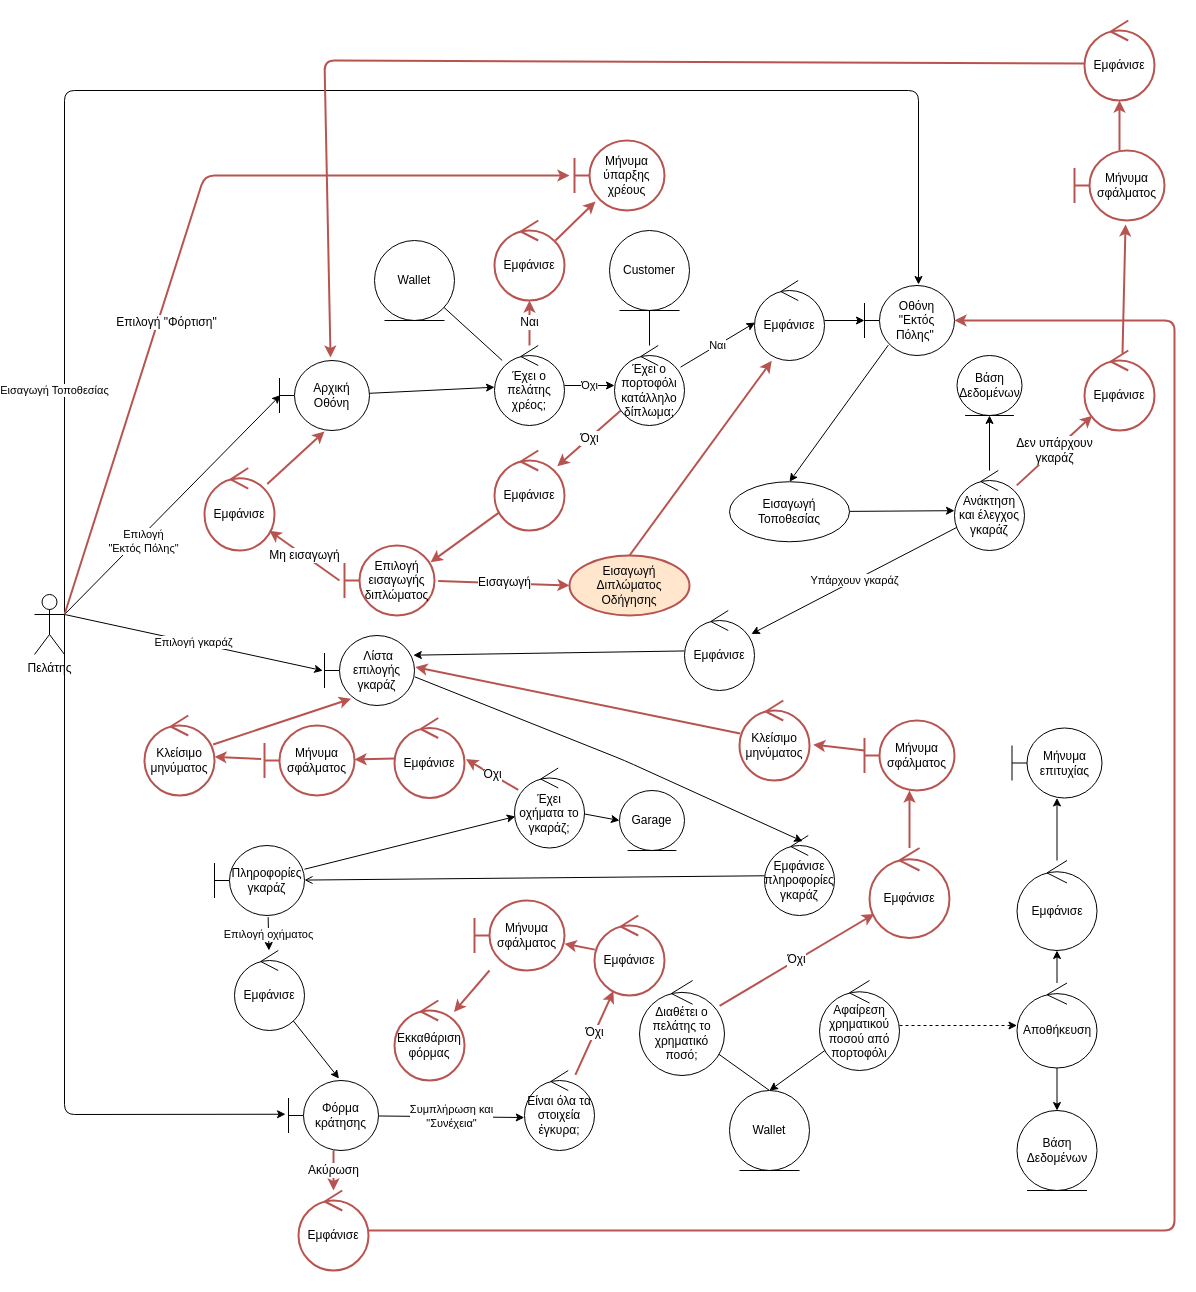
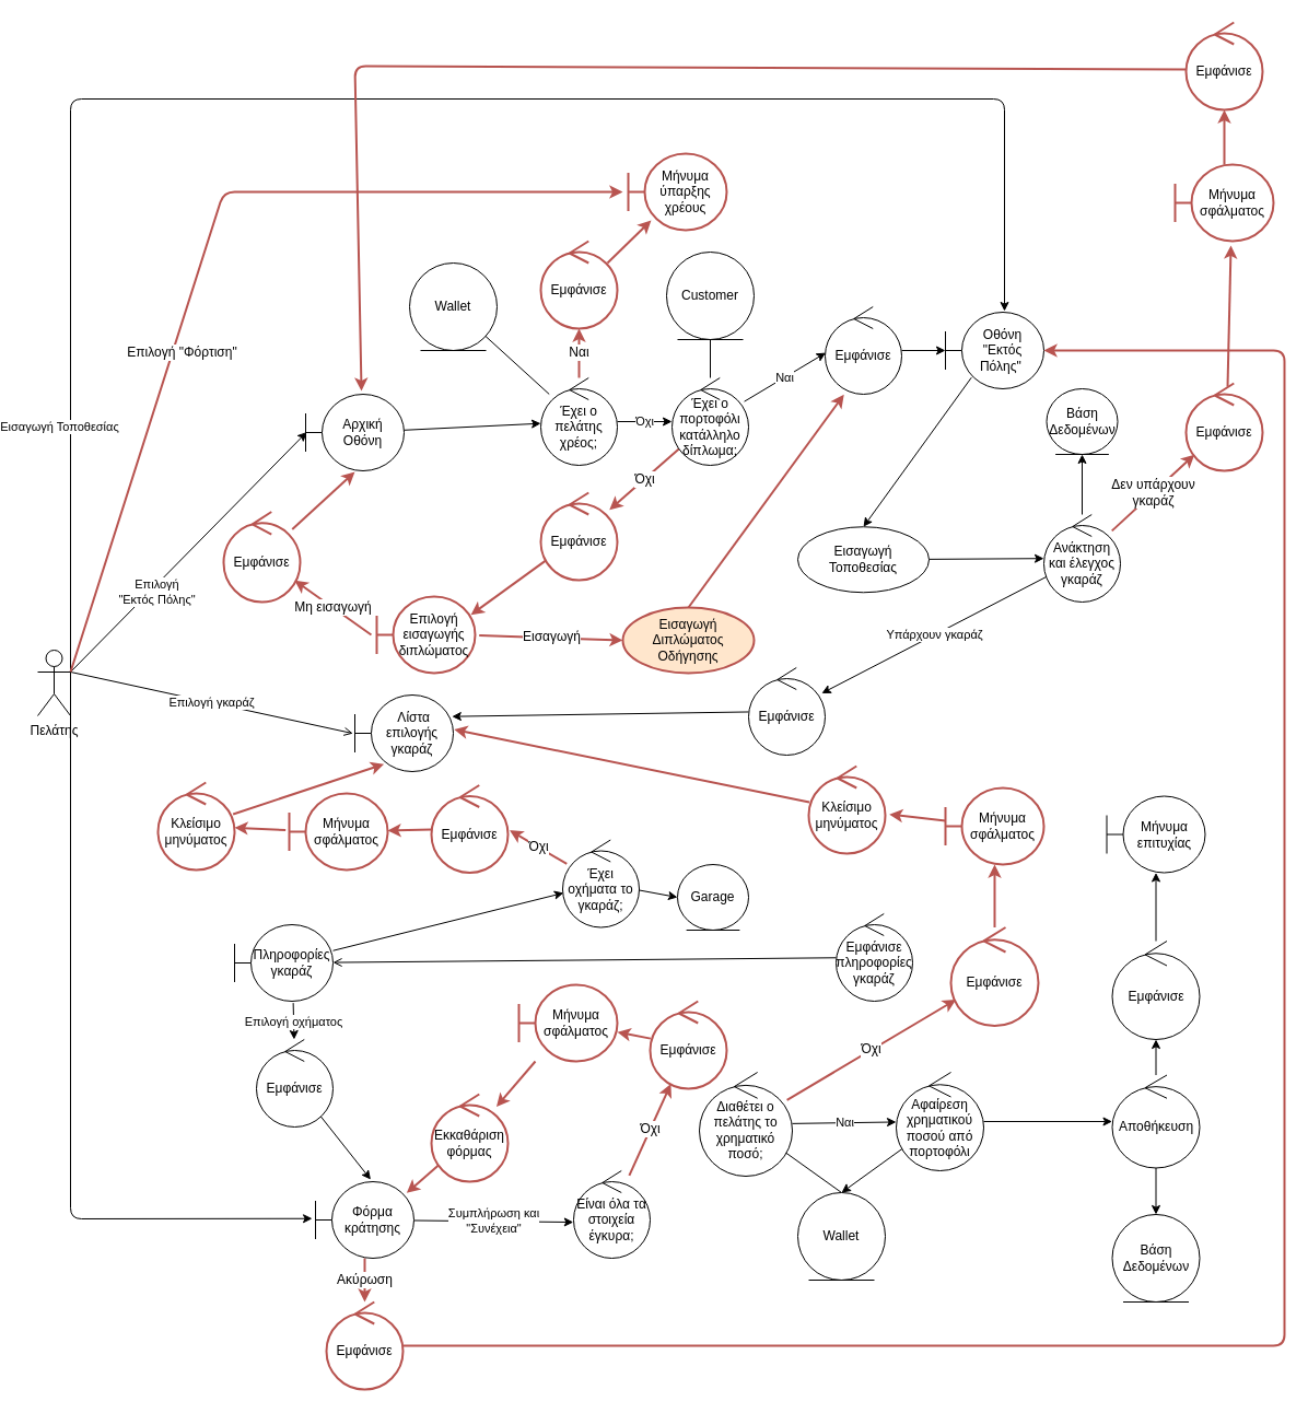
- <mxCell id="3" value="Επιλογή γκαράζ" style="edgeStyle=none;html=1;exitX=1;exitY=0.333;exitDx=0;exitDy=0;exitPerimeter=0;entryX=-0.019;entryY=0.502;entryDx=0;entryDy=0;entryPerimeter=0;" parent="1" source="7" target="30" edge="1"><mxGeometry relative="1" as="geometry"><Array as="points" /></mxGeometry></mxCell>
+ <mxCell id="3" value="Επιλογή γκαράζ" style="edgeStyle=none;html=1;exitX=1;exitY=0.333;exitDx=0;exitDy=0;exitPerimeter=0;entryX=-0.019;entryY=0.502;entryDx=0;entryDy=0;entryPerimeter=0;endArrow=open;" parent="1" source="7" target="30" edge="1"><mxGeometry relative="1" as="geometry"><Array as="points" /></mxGeometry></mxCell>
- <mxCell id="29" style="edgeStyle=none;html=1;exitX=1.002;exitY=0.59;exitDx=0;exitDy=0;exitPerimeter=0;entryX=0.544;entryY=0.073;entryDx=0;entryDy=0;entryPerimeter=0;" parent="1" source="30" target="32" edge="1"><mxGeometry relative="1" as="geometry"><Array as="points"><mxPoint x="610" y="760" /></Array></mxGeometry></mxCell>
- <mxCell id="50" style="edgeStyle=none;html=1;dashed=1;" parent="1" source="51" target="54" edge="1"><mxGeometry relative="1" as="geometry" /></mxCell>
+ <mxCell id="50" style="edgeStyle=none;html=1;" parent="1" source="51" target="54" edge="1"><mxGeometry relative="1" as="geometry" /></mxCell>
+ <mxCell id="45" value="Ναι" style="edgeStyle=none;html=1;" parent="1" source="47" target="51" edge="1"><mxGeometry relative="1" as="geometry" /></mxCell>
+ <mxCell id="102" style="edgeStyle=none;html=1;entryX=0.926;entryY=0.148;entryDx=0;entryDy=0;entryPerimeter=0;fontSize=12;strokeColor=#b85450;fillColor=default;strokeWidth=2;" parent="1" source="103" target="41" edge="1"><mxGeometry relative="1" as="geometry" /></mxCell>
